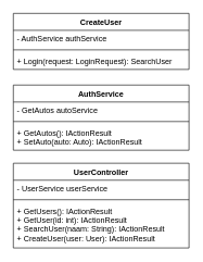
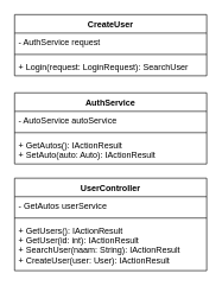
- <mxCell id="3" value="- AuthService authService" style="text;strokeColor=none;fillColor=none;align=left;verticalAlign=top;spacingLeft=4;spacingRight=4;overflow=hidden;rotatable=0;points=[[0,0.5],[1,0.5]];portConstraint=eastwest;" vertex="1" parent="2"><mxGeometry y="26" width="270" height="26" as="geometry" /></mxCell>
+ <mxCell id="3" value="- AuthService request" style="text;strokeColor=none;fillColor=none;align=left;verticalAlign=top;spacingLeft=4;spacingRight=4;overflow=hidden;rotatable=0;points=[[0,0.5],[1,0.5]];portConstraint=eastwest;" vertex="1" parent="2"><mxGeometry y="26" width="270" height="26" as="geometry" /></mxCell>
- <mxCell id="7" value="- GetAutos autoService&#10;" style="text;strokeColor=none;fillColor=none;align=left;verticalAlign=top;spacingLeft=4;spacingRight=4;overflow=hidden;rotatable=0;points=[[0,0.5],[1,0.5]];portConstraint=eastwest;" vertex="1" parent="6"><mxGeometry y="26" width="270" height="26" as="geometry" /></mxCell>
+ <mxCell id="7" value="- AutoService autoService&#10;" style="text;strokeColor=none;fillColor=none;align=left;verticalAlign=top;spacingLeft=4;spacingRight=4;overflow=hidden;rotatable=0;points=[[0,0.5],[1,0.5]];portConstraint=eastwest;" vertex="1" parent="6"><mxGeometry y="26" width="270" height="26" as="geometry" /></mxCell>
- <mxCell id="11" value="- UserService userService" style="text;strokeColor=none;fillColor=none;align=left;verticalAlign=top;spacingLeft=4;spacingRight=4;overflow=hidden;rotatable=0;points=[[0,0.5],[1,0.5]];portConstraint=eastwest;" vertex="1" parent="10"><mxGeometry y="26" width="270" height="26" as="geometry" /></mxCell>
+ <mxCell id="11" value="- GetAutos userService" style="text;strokeColor=none;fillColor=none;align=left;verticalAlign=top;spacingLeft=4;spacingRight=4;overflow=hidden;rotatable=0;points=[[0,0.5],[1,0.5]];portConstraint=eastwest;" vertex="1" parent="10"><mxGeometry y="26" width="270" height="26" as="geometry" /></mxCell>
